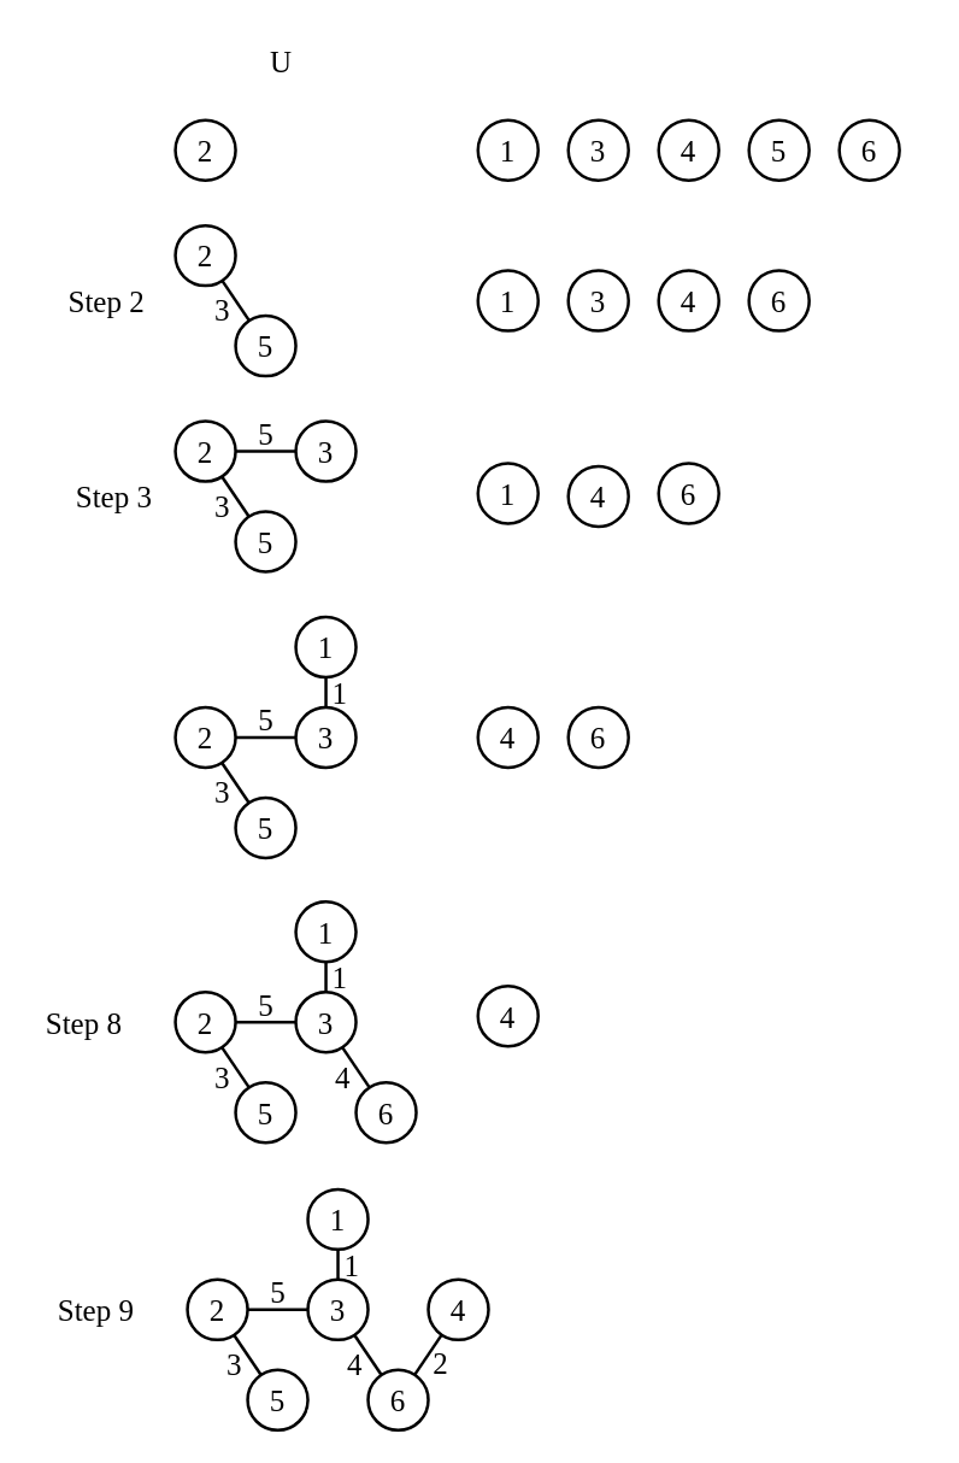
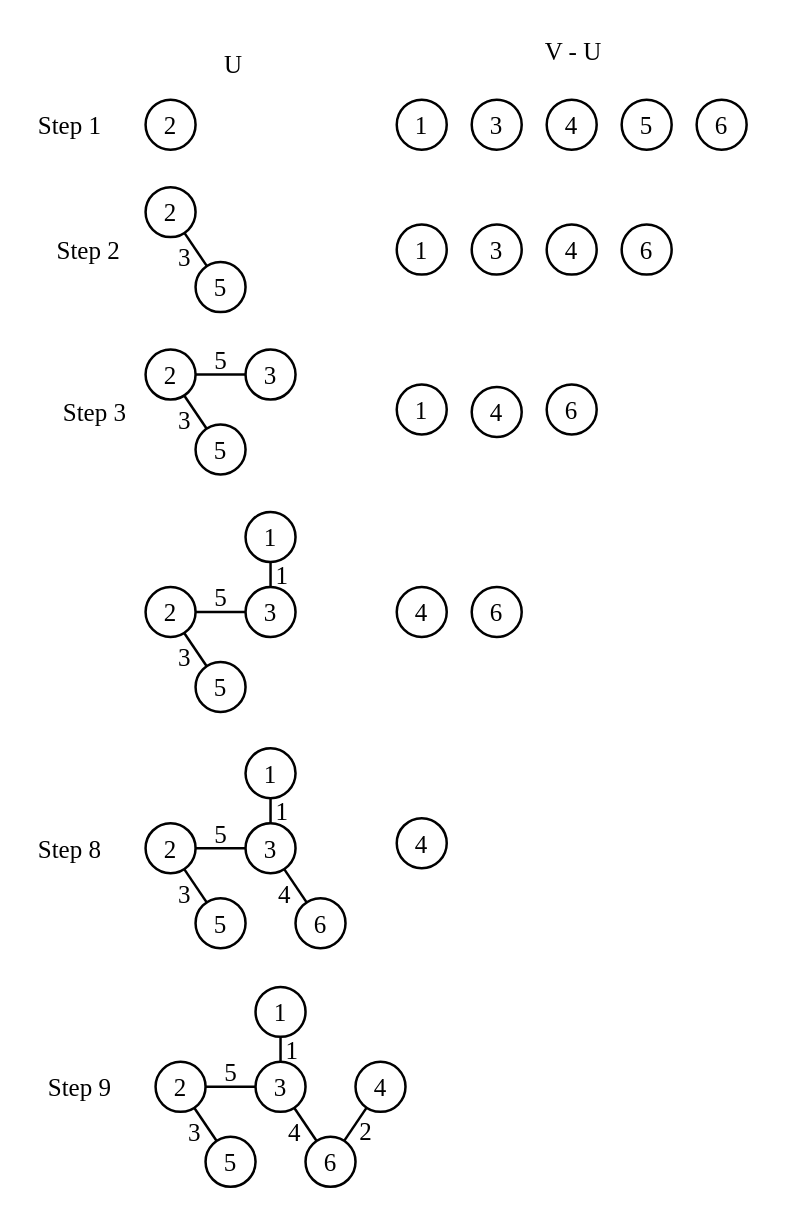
- <mxCell id="75" value="&lt;font style=&quot;font-size: 20px;&quot; face=&quot;Times New Roman&quot;&gt;U&lt;/font&gt;" style="text;html=1;align=center;verticalAlign=middle;resizable=0;points=[];autosize=1;strokeColor=none;fillColor=none;strokeWidth=2;" parent="2" vertex="1"><mxGeometry x="146" width="40" height="40" as="geometry" /></mxCell>
+ <mxCell id="75" value="&lt;font style=&quot;font-size: 20px;&quot; face=&quot;Times New Roman&quot;&gt;U&lt;/font&gt;" style="text;html=1;align=center;verticalAlign=middle;resizable=0;points=[];autosize=1;strokeColor=none;fillColor=none;strokeWidth=2;" parent="2" vertex="1"><mxGeometry x="146" y="10" width="40" height="40" as="geometry" /></mxCell>
+ <mxCell id="76" value="&lt;font style=&quot;font-size: 20px;&quot; face=&quot;Times New Roman&quot;&gt;V - U&lt;/font&gt;" style="text;html=1;align=center;verticalAlign=middle;resizable=0;points=[];autosize=1;strokeColor=none;fillColor=none;strokeWidth=2;" parent="2" vertex="1"><mxGeometry x="403" width="70" height="40" as="geometry" /></mxCell>
+ <mxCell id="11" value="&lt;font style=&quot;font-size: 20px;&quot; face=&quot;Times New Roman&quot;&gt;Step 1&lt;/font&gt;" style="text;html=1;align=center;verticalAlign=middle;resizable=0;points=[];autosize=1;strokeColor=none;fillColor=none;strokeWidth=2;" parent="3" vertex="1"><mxGeometry width="70" height="40" as="geometry" /></mxCell>
